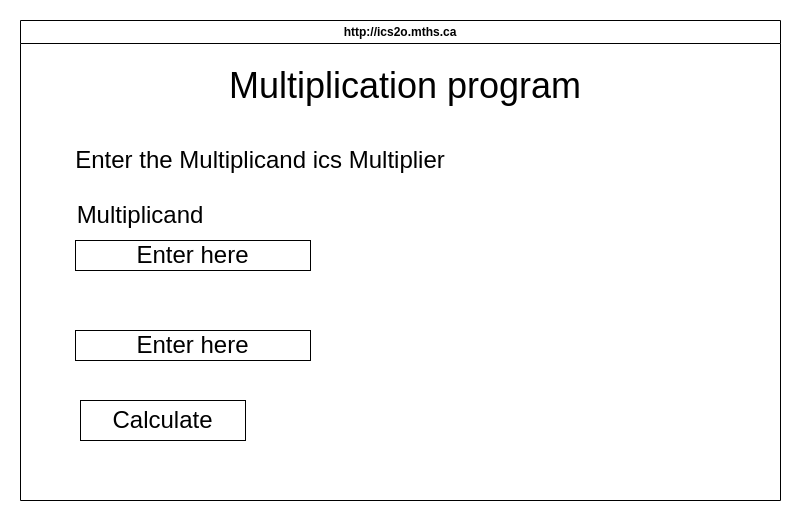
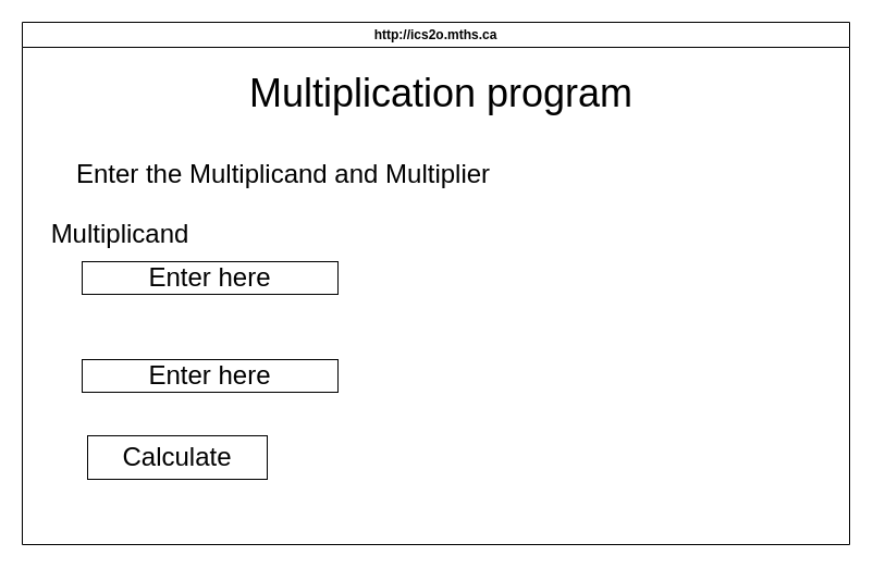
- <mxCell id="4" value="&lt;font style=&quot;font-size: 24px;&quot;&gt;Enter the Multiplicand ics Multiplier&lt;/font&gt;" style="text;html=1;strokeColor=none;fillColor=none;align=center;verticalAlign=middle;whiteSpace=wrap;rounded=0;fontSize=36;" vertex="1" parent="2"><mxGeometry x="40" y="120" width="400" height="30" as="geometry" /></mxCell>
+ <mxCell id="4" value="&lt;font style=&quot;font-size: 24px;&quot;&gt;Enter the Multiplicand and Multiplier&lt;/font&gt;" style="text;html=1;strokeColor=none;fillColor=none;align=center;verticalAlign=middle;whiteSpace=wrap;rounded=0;fontSize=36;" vertex="1" parent="2"><mxGeometry x="40" y="120" width="400" height="30" as="geometry" /></mxCell>
- <mxCell id="6" value="Multiplicand" style="text;html=1;strokeColor=none;fillColor=none;align=center;verticalAlign=middle;whiteSpace=wrap;rounded=0;fontSize=24;" vertex="1" parent="2"><mxGeometry x="55" y="180" width="130" height="30" as="geometry" /></mxCell>
+ <mxCell id="6" value="Multiplicand" style="text;html=1;strokeColor=none;fillColor=none;align=center;verticalAlign=middle;whiteSpace=wrap;rounded=0;fontSize=24;" vertex="1" parent="2"><mxGeometry x="25" y="180" width="130" height="30" as="geometry" /></mxCell>
